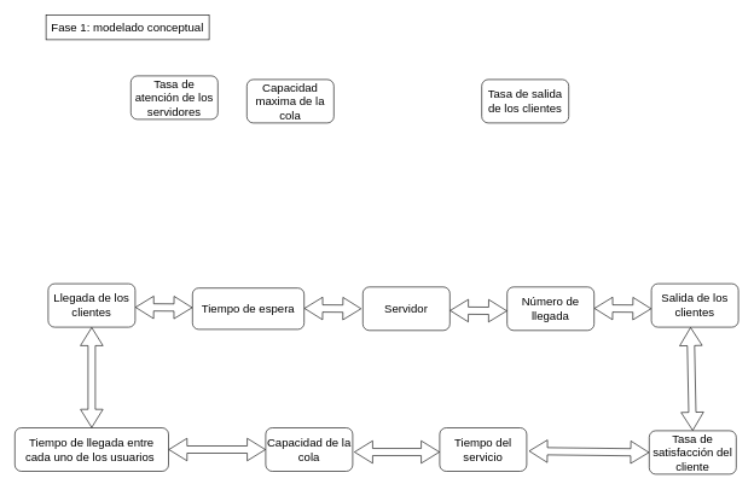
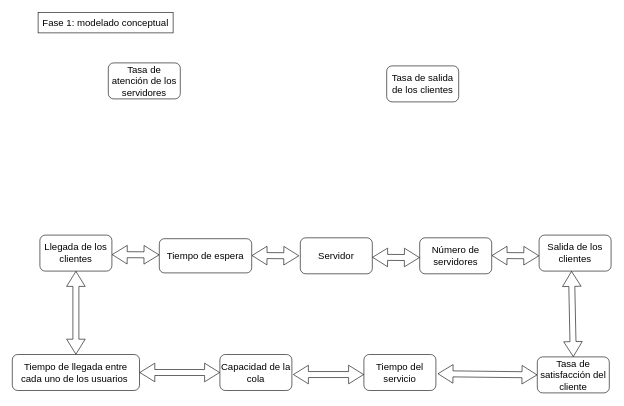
- <mxCell id="8" value="Capacidad maxima de la cola" style="rounded=1;whiteSpace=wrap;html=1;fontSize=16;" vertex="1" parent="1"><mxGeometry x="340" y="109" width="120" height="60" as="geometry" /></mxCell>
- <mxCell id="4" value="Tasa de salida de los clientes" style="rounded=1;whiteSpace=wrap;html=1;fontSize=16;" vertex="1" parent="1"><mxGeometry x="664" y="109" width="120" height="60" as="geometry" /></mxCell>
+ <mxCell id="4" value="Tasa de salida de los clientes" style="rounded=1;whiteSpace=wrap;html=1;fontSize=16;" vertex="1" parent="1"><mxGeometry x="644" y="109" width="120" height="60" as="geometry" /></mxCell>
- <mxCell id="11" value="Número de llegada" style="rounded=1;whiteSpace=wrap;html=1;fontSize=16;" vertex="1" parent="1"><mxGeometry x="699" y="395.5" width="120" height="60" as="geometry" /></mxCell>
+ <mxCell id="11" value="Número de servidores" style="rounded=1;whiteSpace=wrap;html=1;fontSize=16;" vertex="1" parent="1"><mxGeometry x="699" y="395.5" width="120" height="60" as="geometry" /></mxCell>
